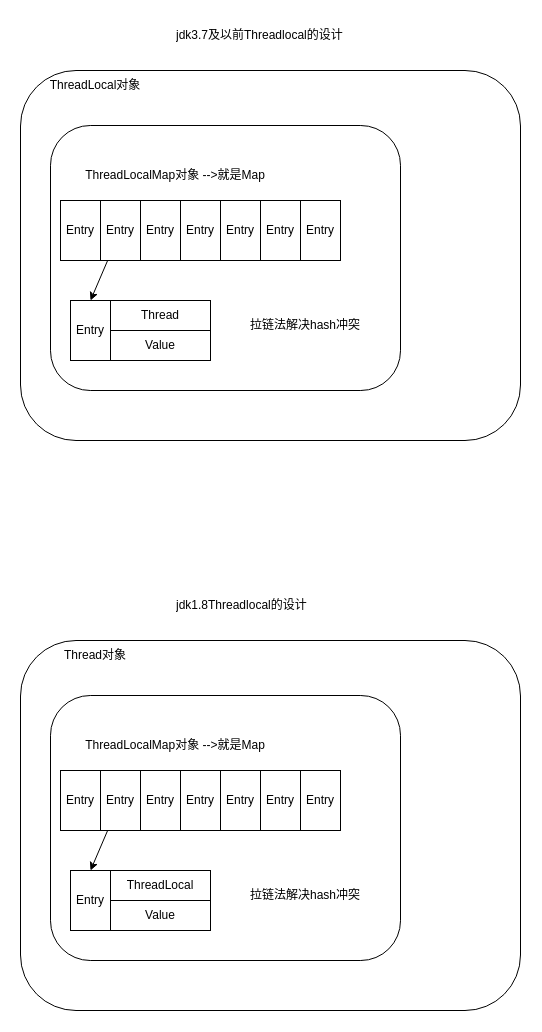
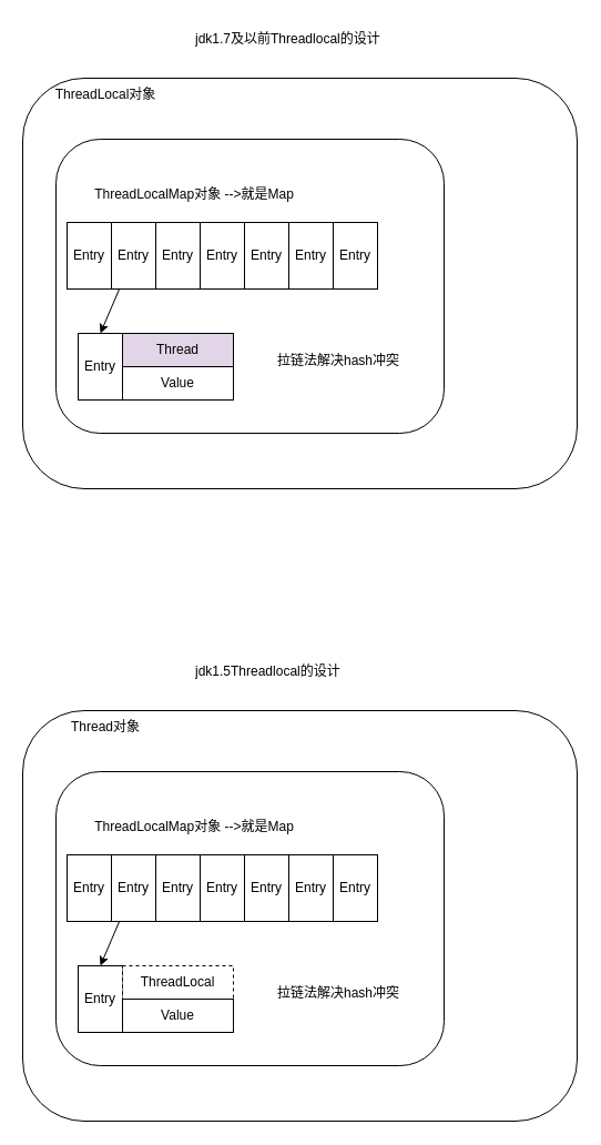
- <mxCell id="2" value="jdk3.7及以前Threadlocal的设计" style="text;strokeColor=none;fillColor=none;align=left;verticalAlign=middle;spacingLeft=4;spacingRight=4;overflow=hidden;points=[[0,0.5],[1,0.5]];portConstraint=eastwest;rotatable=0;whiteSpace=wrap;html=1;" vertex="1" parent="1"><mxGeometry x="170" y="20" width="200" height="30" as="geometry" /></mxCell>
+ <mxCell id="2" value="jdk1.7及以前Threadlocal的设计" style="text;strokeColor=none;fillColor=none;align=left;verticalAlign=middle;spacingLeft=4;spacingRight=4;overflow=hidden;points=[[0,0.5],[1,0.5]];portConstraint=eastwest;rotatable=0;whiteSpace=wrap;html=1;" vertex="1" parent="1"><mxGeometry x="170" y="20" width="200" height="30" as="geometry" /></mxCell>
- <mxCell id="15" value="Thread" style="rounded=0;whiteSpace=wrap;html=1;" vertex="1" parent="1"><mxGeometry x="110" y="300" width="100" height="30" as="geometry" /></mxCell>
+ <mxCell id="15" value="Thread" style="rounded=0;whiteSpace=wrap;html=1;fillColor=#e1d5e7;" vertex="1" parent="1"><mxGeometry x="110" y="300" width="100" height="30" as="geometry" /></mxCell>
- <mxCell id="19" value="jdk1.8Threadlocal的设计" style="text;strokeColor=none;fillColor=none;align=left;verticalAlign=middle;spacingLeft=4;spacingRight=4;overflow=hidden;points=[[0,0.5],[1,0.5]];portConstraint=eastwest;rotatable=0;whiteSpace=wrap;html=1;" vertex="1" parent="1"><mxGeometry x="170" y="590" width="200" height="30" as="geometry" /></mxCell>
+ <mxCell id="19" value="jdk1.5Threadlocal的设计" style="text;strokeColor=none;fillColor=none;align=left;verticalAlign=middle;spacingLeft=4;spacingRight=4;overflow=hidden;points=[[0,0.5],[1,0.5]];portConstraint=eastwest;rotatable=0;whiteSpace=wrap;html=1;" vertex="1" parent="1"><mxGeometry x="170" y="590" width="200" height="30" as="geometry" /></mxCell>
- <mxCell id="32" value="ThreadLocal" style="rounded=0;whiteSpace=wrap;html=1;" vertex="1" parent="1"><mxGeometry x="110" y="870" width="100" height="30" as="geometry" /></mxCell>
+ <mxCell id="32" value="ThreadLocal" style="rounded=0;whiteSpace=wrap;html=1;dashed=1;" vertex="1" parent="1"><mxGeometry x="110" y="870" width="100" height="30" as="geometry" /></mxCell>
